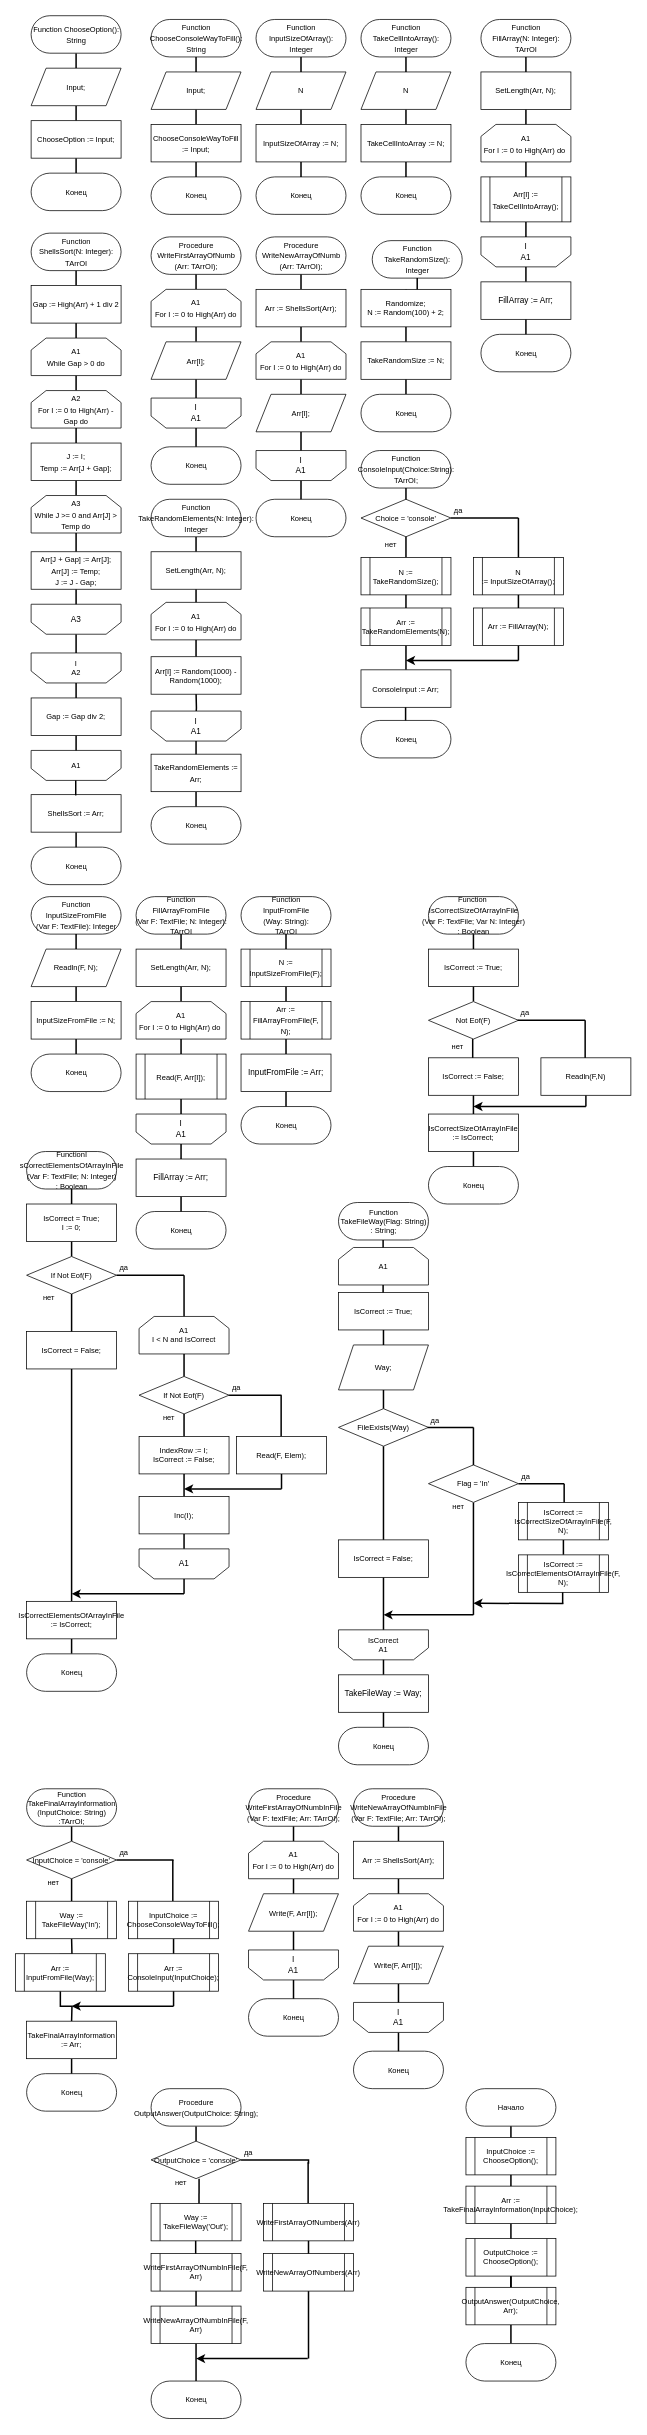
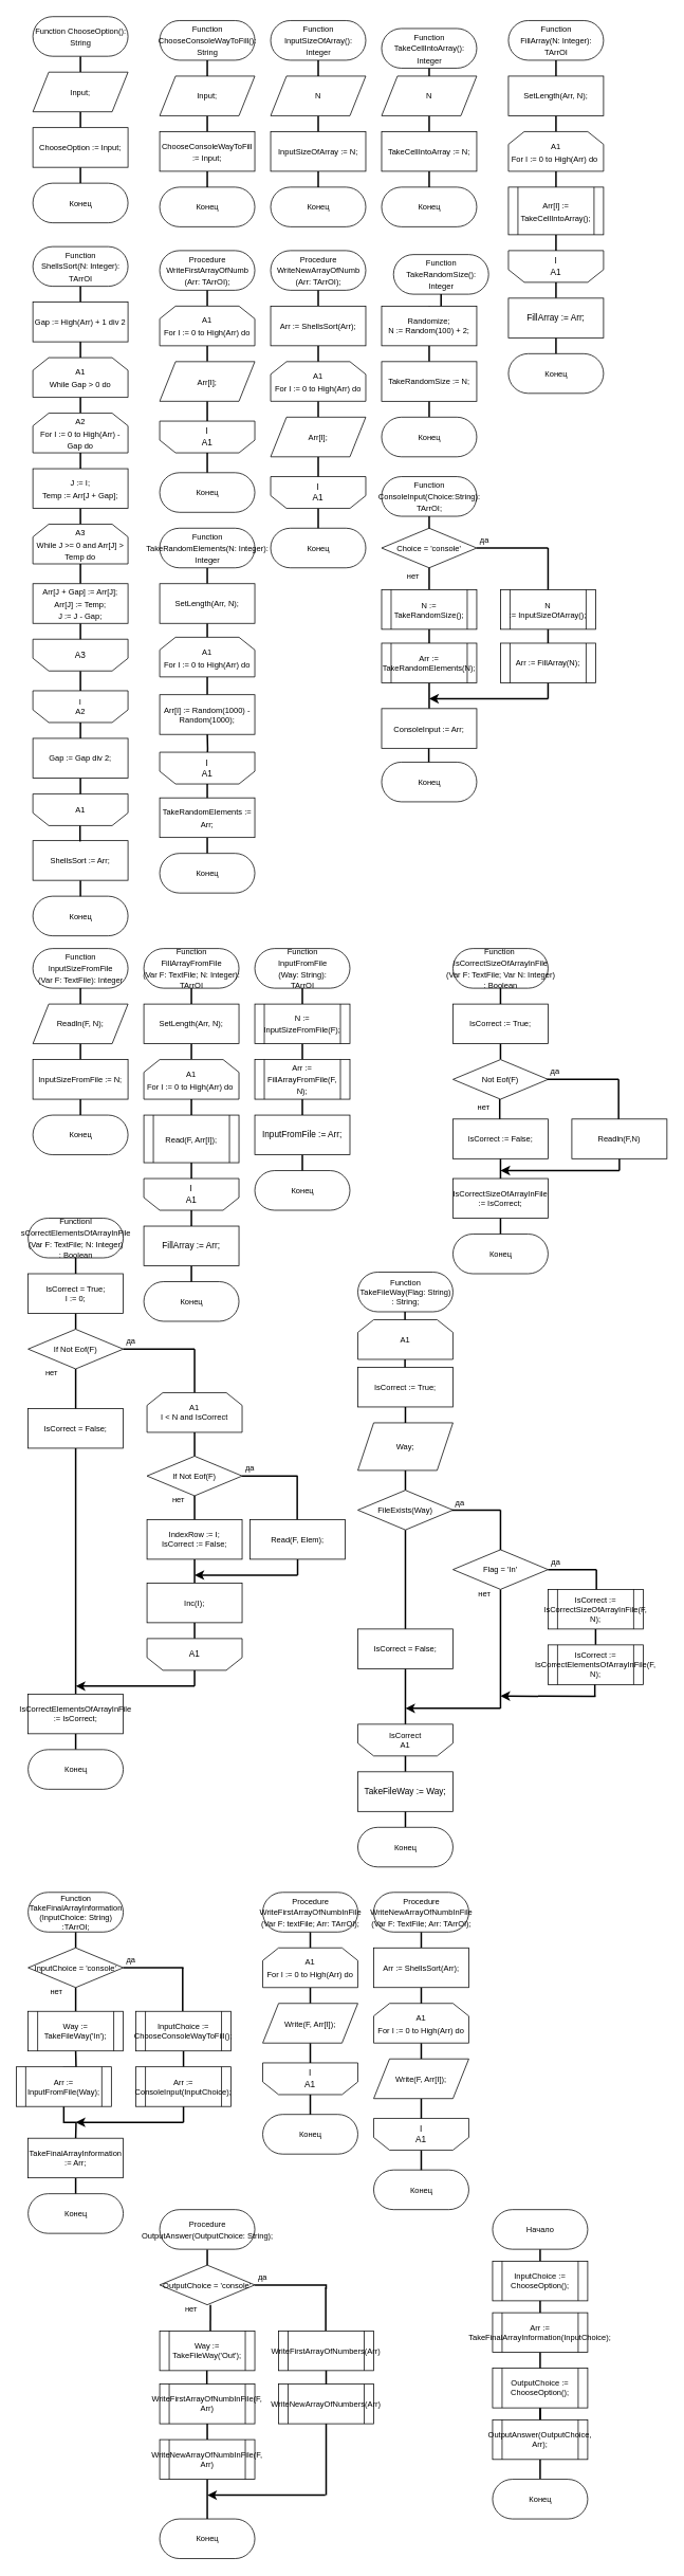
- <mxCell id="24" value="&lt;font style=&quot;font-size: 10px;&quot;&gt;Function &lt;br&gt;TakeCellIntoArray(): &lt;br&gt;Integer&lt;br&gt;&lt;/font&gt;" style="html=1;dashed=0;whitespace=wrap;shape=mxgraph.dfd.start" parent="1" vertex="1"><mxGeometry x="481" y="25" width="120" height="50" as="geometry" /></mxCell>
+ <mxCell id="24" value="&lt;font style=&quot;font-size: 10px;&quot;&gt;Function &lt;br&gt;TakeCellIntoArray(): &lt;br&gt;Integer&lt;br&gt;&lt;/font&gt;" style="html=1;dashed=0;whitespace=wrap;shape=mxgraph.dfd.start" parent="1" vertex="1"><mxGeometry x="481" y="35" width="120" height="50" as="geometry" /></mxCell>
